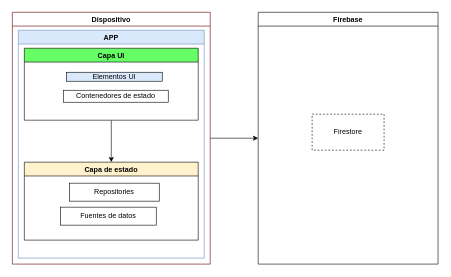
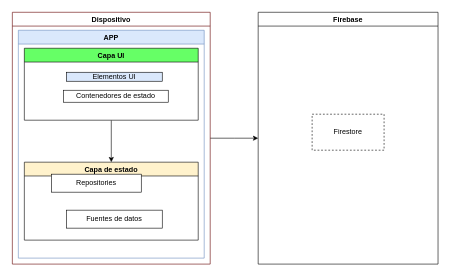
- <mxCell id="10" value="Repositories" style="rounded=0;whiteSpace=wrap;html=1;strokeColor=#000000;fillColor=#FFFFFF;" vertex="1" parent="9"><mxGeometry x="75" y="35" width="150" height="30" as="geometry" /></mxCell>
+ <mxCell id="10" value="Repositories" style="rounded=0;whiteSpace=wrap;html=1;strokeColor=#000000;fillColor=#FFFFFF;" vertex="1" parent="9"><mxGeometry x="45" y="20" width="150" height="30" as="geometry" /></mxCell>
- <mxCell id="11" value="Fuentes de datos" style="rounded=0;whiteSpace=wrap;html=1;strokeColor=#000000;fillColor=#FFFFFF;" vertex="1" parent="9"><mxGeometry x="60" y="75" width="160" height="30" as="geometry" /></mxCell>
+ <mxCell id="11" value="Fuentes de datos" style="rounded=0;whiteSpace=wrap;html=1;strokeColor=#000000;fillColor=#FFFFFF;" vertex="1" parent="9"><mxGeometry x="70" y="80" width="160" height="30" as="geometry" /></mxCell>
